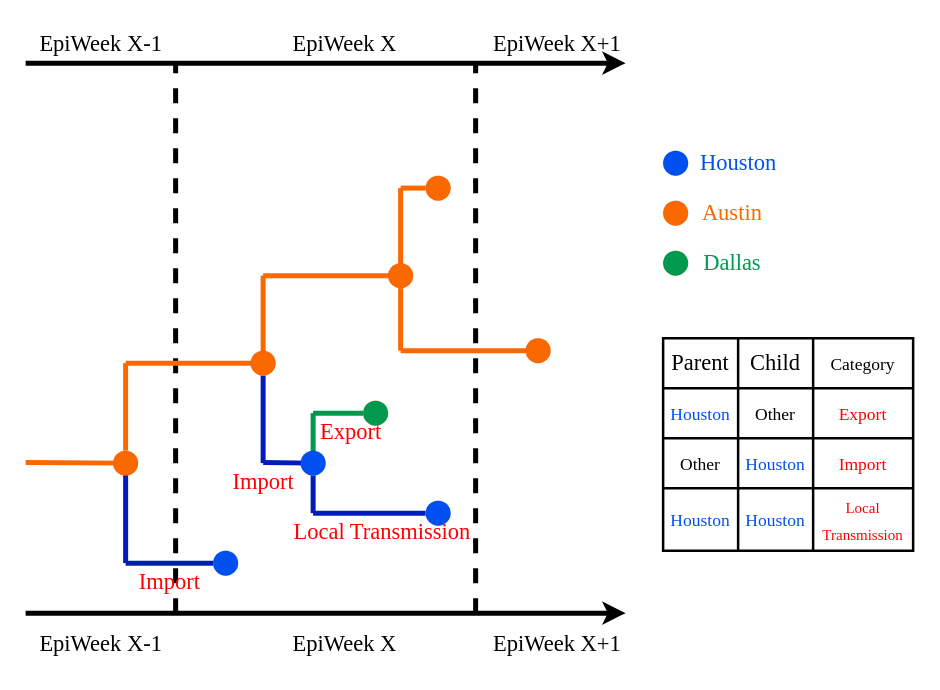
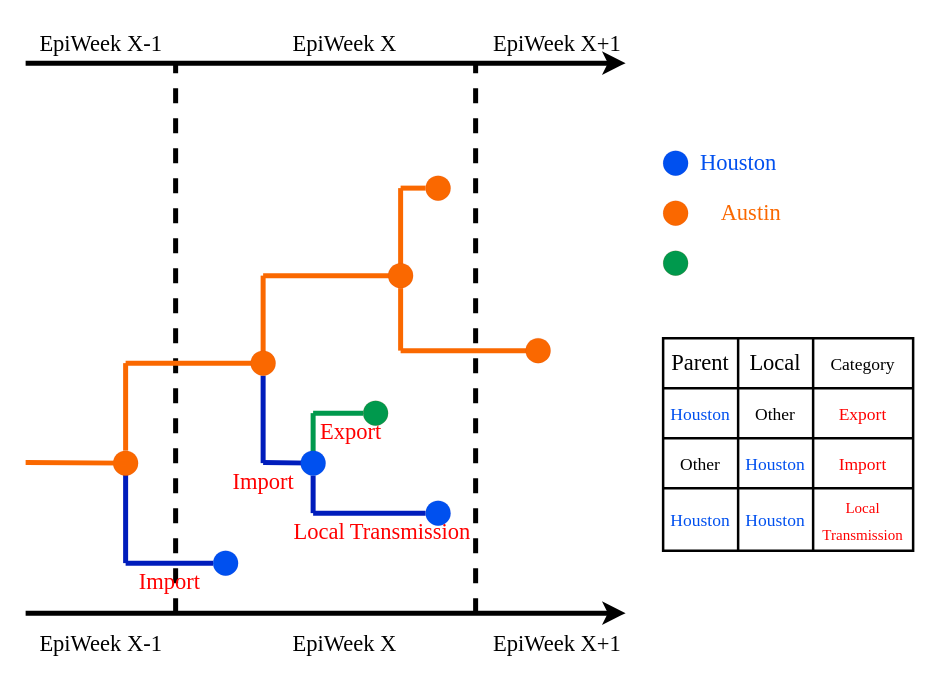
- <mxCell id="50" value="&lt;font color=&quot;#fa6800&quot;&gt;Austin&lt;/font&gt;" style="text;html=1;align=center;verticalAlign=middle;resizable=0;points=[];autosize=1;strokeColor=none;fillColor=none;fontSize=18;fontFamily=Times New Roman;" vertex="1" parent="1"><mxGeometry x="550" y="155" width="70" height="30" as="geometry" /></mxCell>
+ <mxCell id="50" value="&lt;font color=&quot;#fa6800&quot;&gt;Austin&lt;/font&gt;" style="text;html=1;align=center;verticalAlign=middle;resizable=0;points=[];autosize=1;strokeColor=none;fillColor=none;fontSize=18;fontFamily=Times New Roman;" vertex="1" parent="1"><mxGeometry x="565" y="155" width="70" height="30" as="geometry" /></mxCell>
- <mxCell id="52" value="&lt;font color=&quot;#00994d&quot;&gt;Dallas&lt;/font&gt;" style="text;html=1;align=center;verticalAlign=middle;resizable=0;points=[];autosize=1;strokeColor=none;fillColor=none;fontSize=18;fontFamily=Times New Roman;" vertex="1" parent="1"><mxGeometry x="550" y="195" width="70" height="30" as="geometry" /></mxCell>
- <mxCell id="56" value="&lt;font color=&quot;#000000&quot;&gt;Child&lt;/font&gt;" style="shape=partialRectangle;html=1;whiteSpace=wrap;connectable=0;strokeColor=inherit;overflow=hidden;fillColor=none;top=0;left=0;bottom=0;right=0;pointerEvents=1;strokeWidth=0;fontFamily=Times New Roman;fontSize=18;fontColor=#00994D;" vertex="1" parent="54"><mxGeometry x="60" width="60" height="40" as="geometry"><mxRectangle width="60" height="40" as="alternateBounds" /></mxGeometry></mxCell>
+ <mxCell id="56" value="&lt;font color=&quot;#000000&quot;&gt;Local&lt;/font&gt;" style="shape=partialRectangle;html=1;whiteSpace=wrap;connectable=0;strokeColor=inherit;overflow=hidden;fillColor=none;top=0;left=0;bottom=0;right=0;pointerEvents=1;strokeWidth=0;fontFamily=Times New Roman;fontSize=18;fontColor=#00994D;" vertex="1" parent="54"><mxGeometry x="60" width="60" height="40" as="geometry"><mxRectangle width="60" height="40" as="alternateBounds" /></mxGeometry></mxCell>
